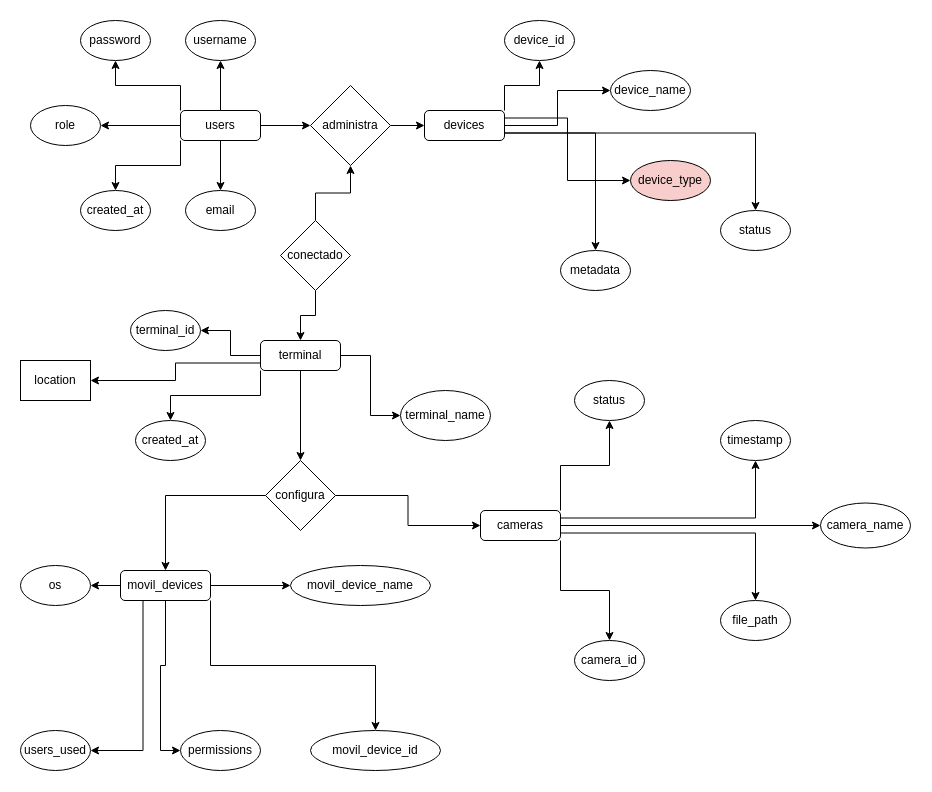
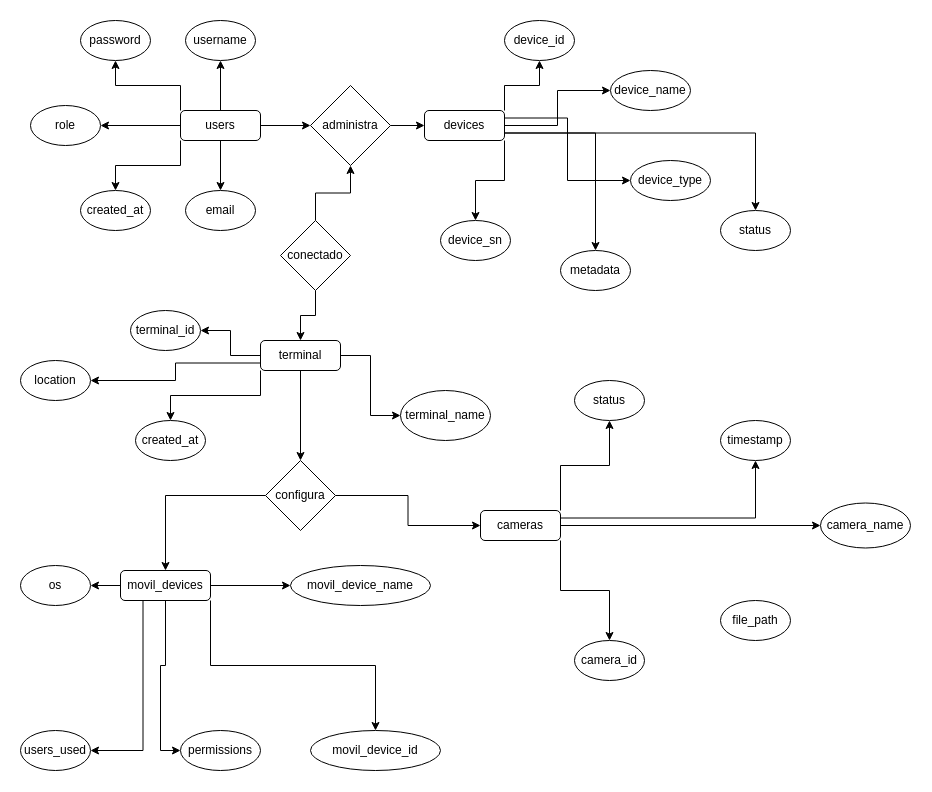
+ <mxCell id="17" style="edgeStyle=orthogonalEdgeStyle;rounded=0;orthogonalLoop=1;jettySize=auto;html=1;exitX=1;exitY=1;exitDx=0;exitDy=0;entryX=0.5;entryY=0;entryDx=0;entryDy=0;" edge="1" parent="1" source="20" target="25"><mxGeometry relative="1" as="geometry" /></mxCell>
- <mxCell id="23" value="device_type" style="ellipse;whiteSpace=wrap;html=1;fillColor=#f8cecc;" vertex="1" parent="1"><mxGeometry x="630" y="160" width="80" height="40" as="geometry" /></mxCell>
+ <mxCell id="23" value="device_type" style="ellipse;whiteSpace=wrap;html=1;" vertex="1" parent="1"><mxGeometry x="630" y="160" width="80" height="40" as="geometry" /></mxCell>
+ <mxCell id="25" value="device_sn" style="ellipse;whiteSpace=wrap;html=1;" vertex="1" parent="1"><mxGeometry x="440" y="220" width="70" height="40" as="geometry" /></mxCell>
- <mxCell id="36" value="location" style="whiteSpace=wrap;html=1;rounded=0;" vertex="1" parent="1"><mxGeometry x="20" y="360" width="70" height="40" as="geometry" /></mxCell>
+ <mxCell id="36" value="location" style="ellipse;whiteSpace=wrap;html=1;" vertex="1" parent="1"><mxGeometry x="20" y="360" width="70" height="40" as="geometry" /></mxCell>
- <mxCell id="46" style="edgeStyle=orthogonalEdgeStyle;rounded=0;orthogonalLoop=1;jettySize=auto;html=1;exitX=1;exitY=0.75;exitDx=0;exitDy=0;entryX=0.5;entryY=0;entryDx=0;entryDy=0;" edge="1" parent="1" source="50" target="55"><mxGeometry relative="1" as="geometry" /></mxCell>
